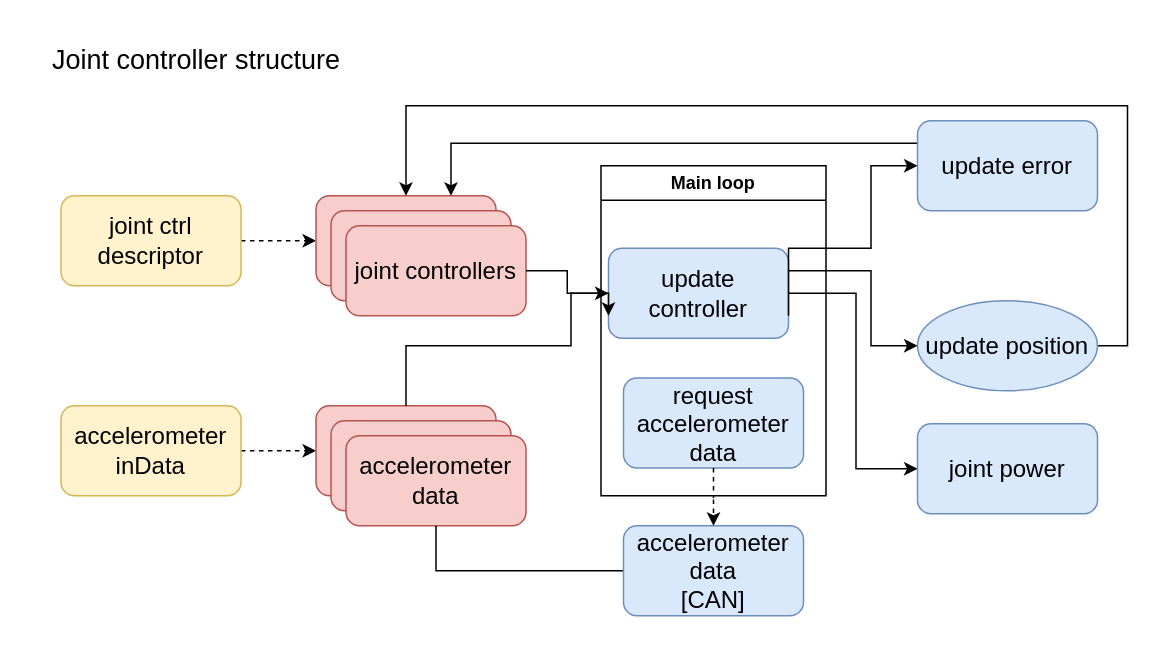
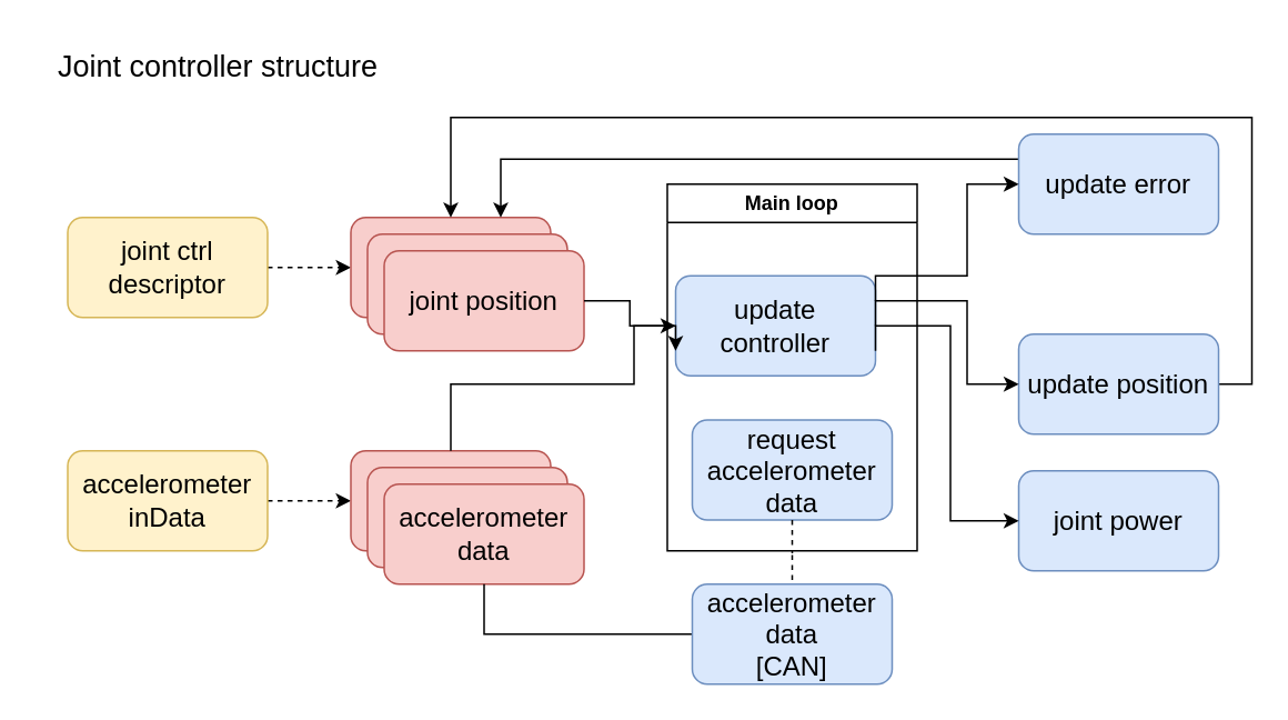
- <mxCell id="13" value="joint controllers" style="rounded=1;whiteSpace=wrap;html=1;fontSize=16;fillColor=#f8cecc;strokeColor=#b85450;" vertex="1" parent="10"><mxGeometry x="20" y="20" width="120" height="60" as="geometry" /></mxCell>
+ <mxCell id="13" value="joint position" style="rounded=1;whiteSpace=wrap;html=1;fontSize=16;fillColor=#f8cecc;strokeColor=#b85450;" vertex="1" parent="10"><mxGeometry x="20" y="20" width="120" height="60" as="geometry" /></mxCell>
- <mxCell id="21" value="update position" style="ellipse;whiteSpace=wrap;html=1;fontSize=16;fillColor=#dae8fc;strokeColor=#6c8ebf;" vertex="1" parent="1"><mxGeometry x="611" y="200" width="120" height="60" as="geometry" /></mxCell>
+ <mxCell id="21" value="update position" style="rounded=1;whiteSpace=wrap;html=1;fontSize=16;fillColor=#dae8fc;strokeColor=#6c8ebf;" vertex="1" parent="1"><mxGeometry x="611" y="200" width="120" height="60" as="geometry" /></mxCell>
- <mxCell id="30" style="edgeStyle=orthogonalEdgeStyle;rounded=0;orthogonalLoop=1;jettySize=auto;html=1;exitX=0.5;exitY=1;exitDx=0;exitDy=0;dashed=1;" edge="1" parent="1" source="5" target="29"><mxGeometry relative="1" as="geometry" /></mxCell>
+ <mxCell id="30" style="edgeStyle=orthogonalEdgeStyle;rounded=0;orthogonalLoop=1;jettySize=auto;html=1;exitX=0.5;exitY=1;exitDx=0;exitDy=0;dashed=1;endArrow=none;" edge="1" parent="1" source="5" target="29"><mxGeometry relative="1" as="geometry" /></mxCell>
